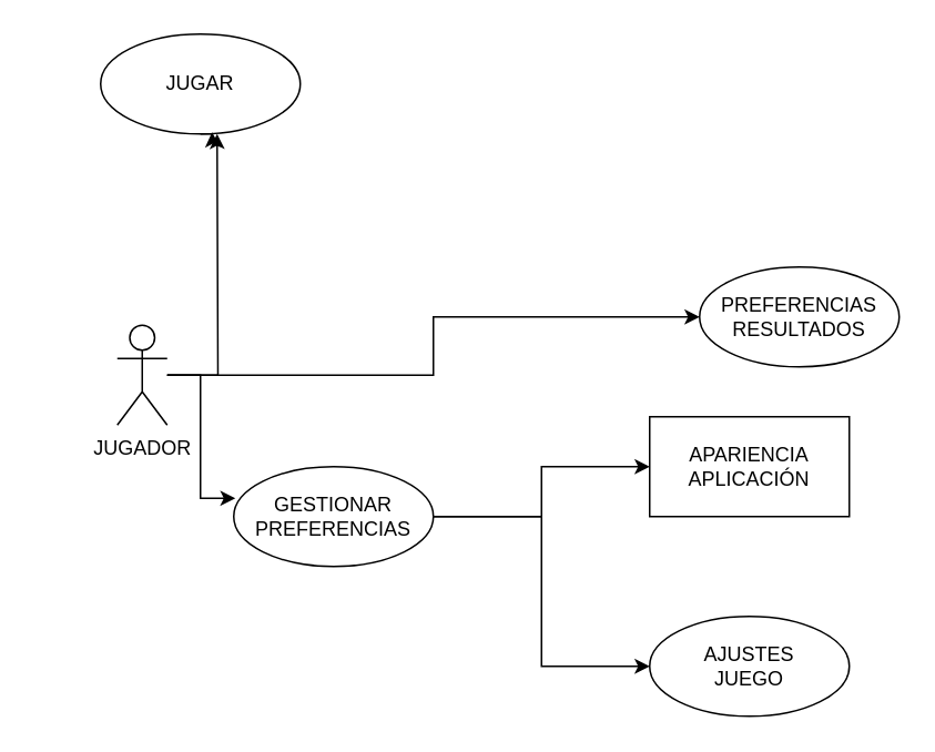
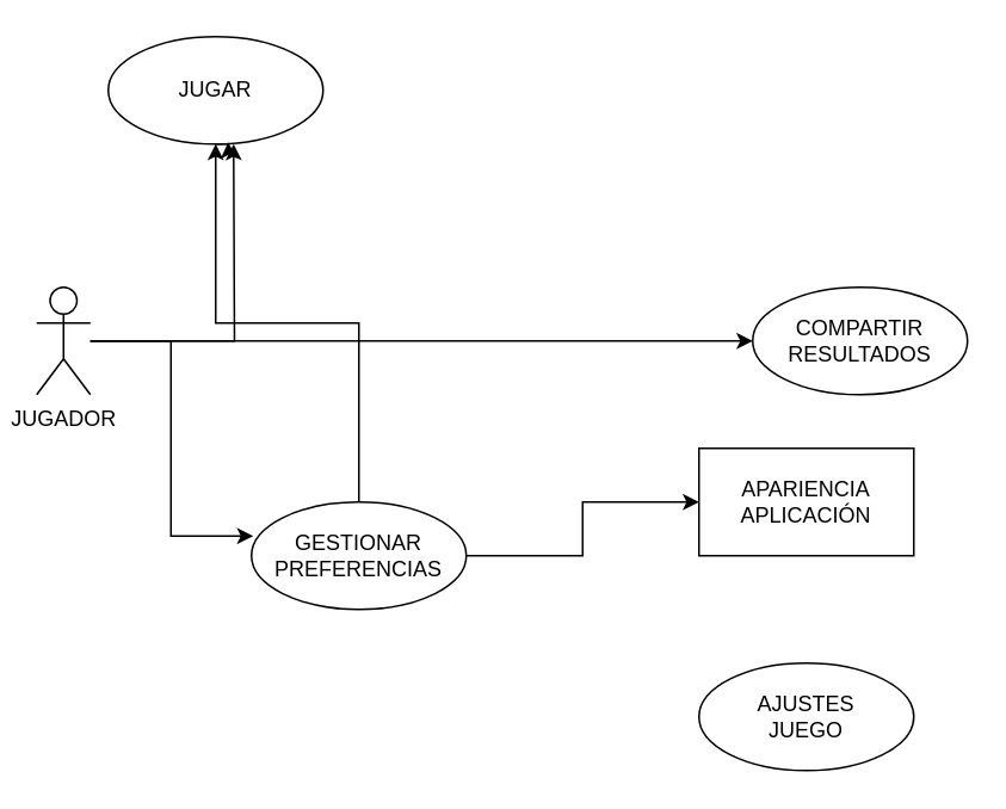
- <mxCell id="8" value="PREFERENCIAS&lt;br&gt;RESULTADOS" style="ellipse;whiteSpace=wrap;html=1;" vertex="1" parent="1"><mxGeometry x="420" y="160" width="120" height="60" as="geometry" /></mxCell>
+ <mxCell id="8" value="COMPARTIR&lt;br&gt;RESULTADOS" style="ellipse;whiteSpace=wrap;html=1;" vertex="1" parent="1"><mxGeometry x="420" y="160" width="120" height="60" as="geometry" /></mxCell>
- <mxCell id="5" value="JUGADOR" style="shape=umlActor;verticalLabelPosition=bottom;verticalAlign=top;html=1;outlineConnect=0;" vertex="1" parent="1"><mxGeometry x="70" y="195" width="30" height="60" as="geometry" /></mxCell>
+ <mxCell id="5" value="JUGADOR" style="shape=umlActor;verticalLabelPosition=bottom;verticalAlign=top;html=1;outlineConnect=0;" vertex="1" parent="1"><mxGeometry x="20" y="160" width="30" height="60" as="geometry" /></mxCell>
- <mxCell id="10" style="edgeStyle=orthogonalEdgeStyle;rounded=0;orthogonalLoop=1;jettySize=auto;html=1;entryX=0;entryY=0.5;entryDx=0;entryDy=0;" edge="1" parent="1" source="11" target="13"><mxGeometry relative="1" as="geometry" /></mxCell>
+ <mxCell id="10" style="edgeStyle=orthogonalEdgeStyle;rounded=0;orthogonalLoop=1;jettySize=auto;html=1;" edge="1" parent="1" source="11" target="6"><mxGeometry relative="1" as="geometry" /></mxCell>
